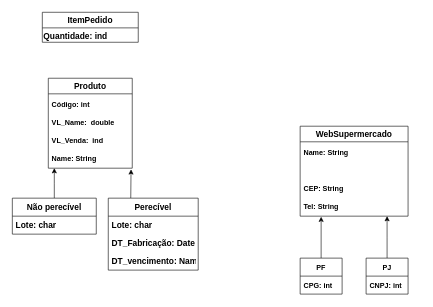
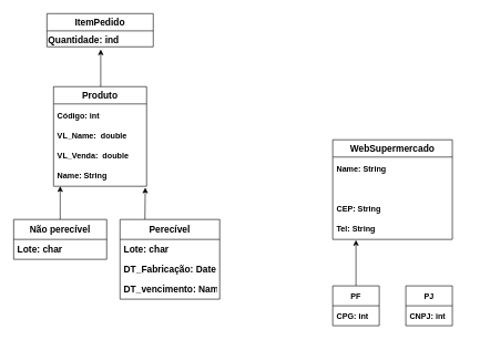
+ <mxCell id="12" style="edgeStyle=elbowEdgeStyle;rounded=0;orthogonalLoop=1;jettySize=auto;html=1;exitX=0.5;exitY=0;exitDx=0;exitDy=0;entryX=0.718;entryY=1.2;entryDx=0;entryDy=0;entryPerimeter=0;fontFamily=Helvetica;fontSize=14;fontColor=default;startSize=26;" edge="1" parent="1" source="13" target="27"><mxGeometry relative="1" as="geometry" /></mxCell>
- <mxCell id="16" value="VL_Venda:  ind" style="text;strokeColor=none;fillColor=none;spacingLeft=4;spacingRight=4;overflow=hidden;rotatable=0;points=[[0,0.5],[1,0.5]];portConstraint=eastwest;fontSize=12;fontStyle=1" vertex="1" parent="13"><mxGeometry y="90" width="200" height="30" as="geometry" /></mxCell>
+ <mxCell id="16" value="VL_Venda:  double" style="text;strokeColor=none;fillColor=none;spacingLeft=4;spacingRight=4;overflow=hidden;rotatable=0;points=[[0,0.5],[1,0.5]];portConstraint=eastwest;fontSize=12;fontStyle=1" vertex="1" parent="13"><mxGeometry y="90" width="200" height="30" as="geometry" /></mxCell>
- <mxCell id="2" style="edgeStyle=elbowEdgeStyle;rounded=0;orthogonalLoop=1;jettySize=auto;html=1;exitX=0.5;exitY=0;exitDx=0;exitDy=0;fontFamily=Helvetica;fontSize=14;fontColor=default;startSize=26;" edge="1" parent="1" source="3" target="10"><mxGeometry relative="1" as="geometry" /></mxCell>
